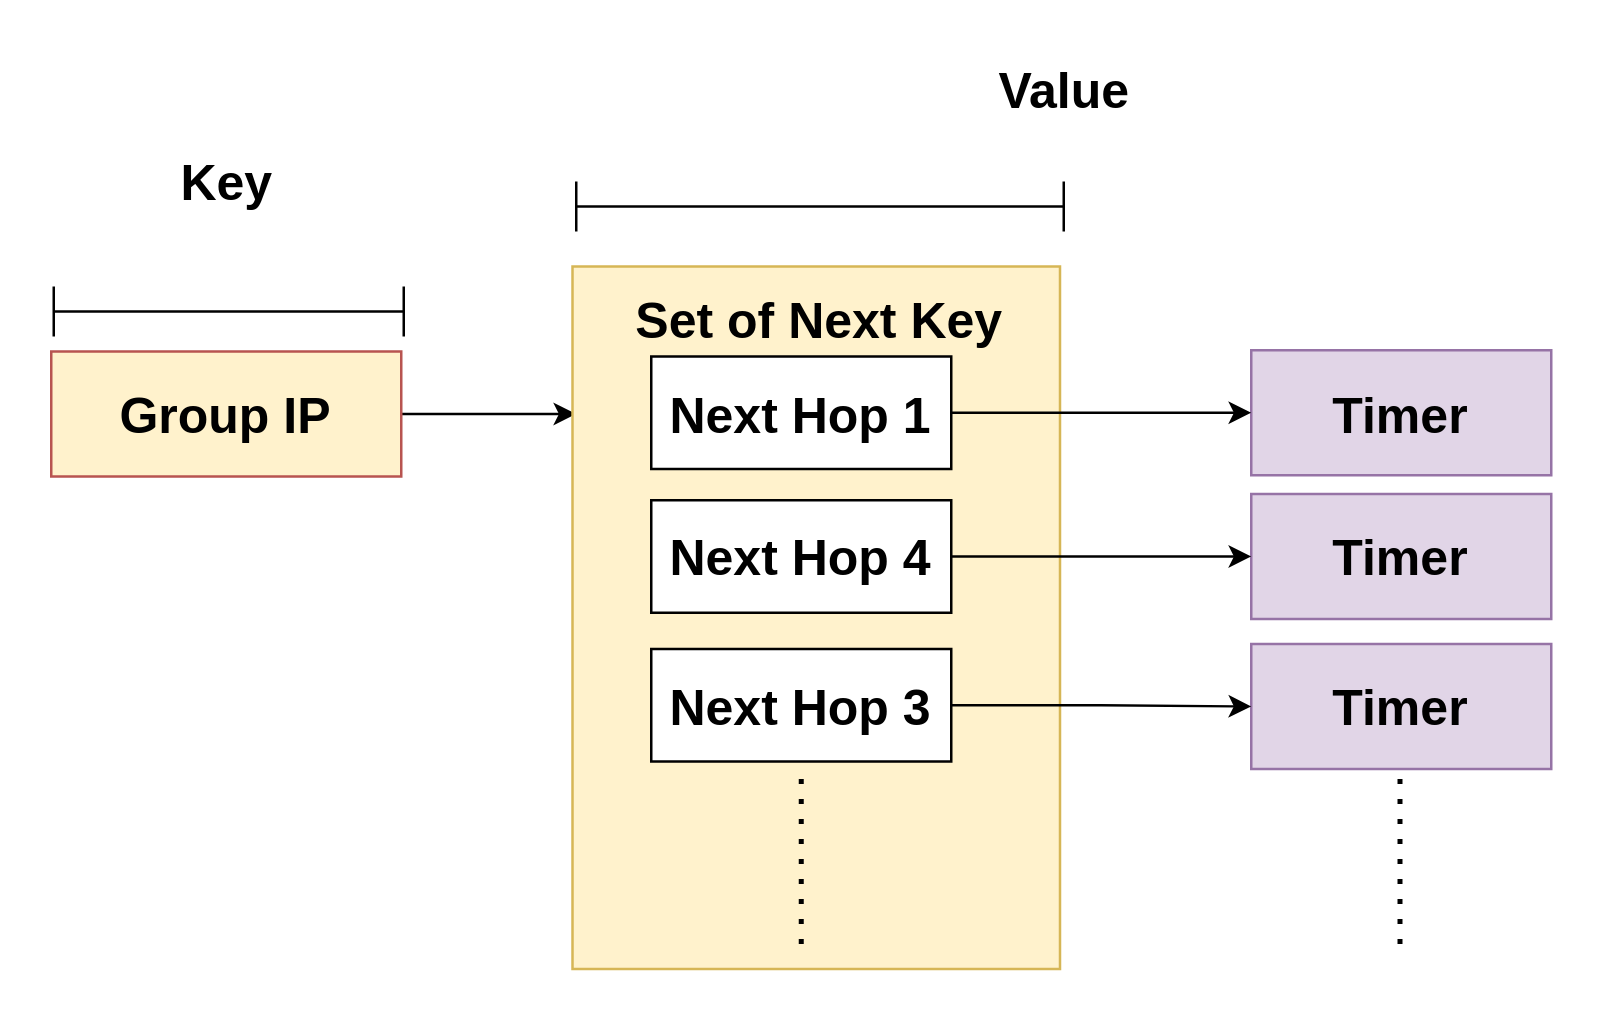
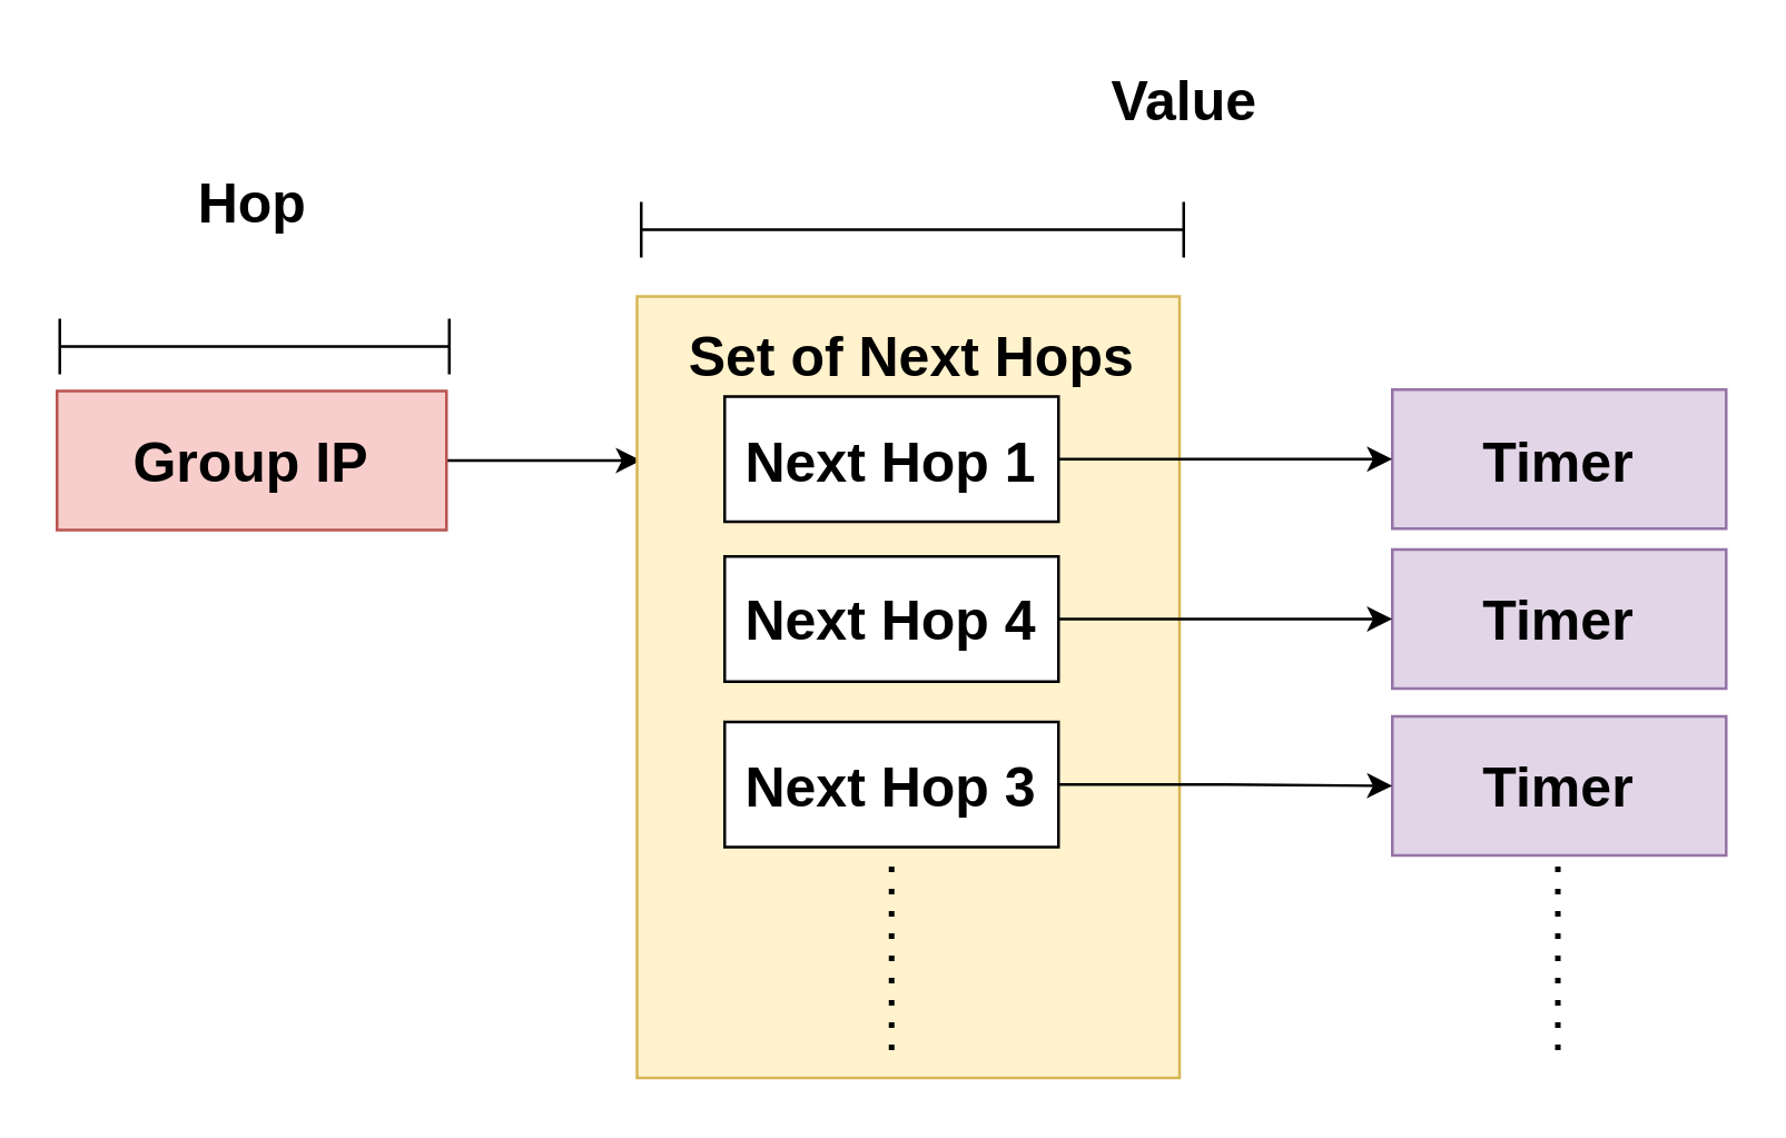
- <mxCell id="8" value="Key" style="text;html=1;align=center;verticalAlign=middle;resizable=0;points=[];autosize=1;strokeColor=none;fontSize=20;fontStyle=1" parent="1" vertex="1"><mxGeometry x="65" y="57" width="50" height="30" as="geometry" /></mxCell>
+ <mxCell id="8" value="Hop" style="text;html=1;align=center;verticalAlign=middle;resizable=0;points=[];autosize=1;strokeColor=none;fontSize=20;fontStyle=1" parent="1" vertex="1"><mxGeometry x="65" y="57" width="50" height="30" as="geometry" /></mxCell>
- <mxCell id="14" value="Set of Next Key" style="text;html=1;align=center;verticalAlign=middle;resizable=0;points=[];autosize=1;strokeColor=none;fontSize=20;fontStyle=1" vertex="1" parent="1"><mxGeometry x="237" y="112" width="180" height="30" as="geometry" /></mxCell>
+ <mxCell id="14" value="Set of Next Hops" style="text;html=1;align=center;verticalAlign=middle;resizable=0;points=[];autosize=1;strokeColor=none;fontSize=20;fontStyle=1" vertex="1" parent="1"><mxGeometry x="237" y="112" width="180" height="30" as="geometry" /></mxCell>
- <mxCell id="3" value="Group IP" style="rounded=0;whiteSpace=wrap;html=1;fontSize=20;fillColor=#fff2cc;strokeColor=#b85450;fontStyle=1;" parent="1" vertex="1"><mxGeometry x="20" y="140" width="140" height="50" as="geometry" /></mxCell>
+ <mxCell id="3" value="Group IP" style="rounded=0;whiteSpace=wrap;html=1;fontSize=20;fillColor=#f8cecc;strokeColor=#b85450;fontStyle=1" parent="1" vertex="1"><mxGeometry x="20" y="140" width="140" height="50" as="geometry" /></mxCell>
